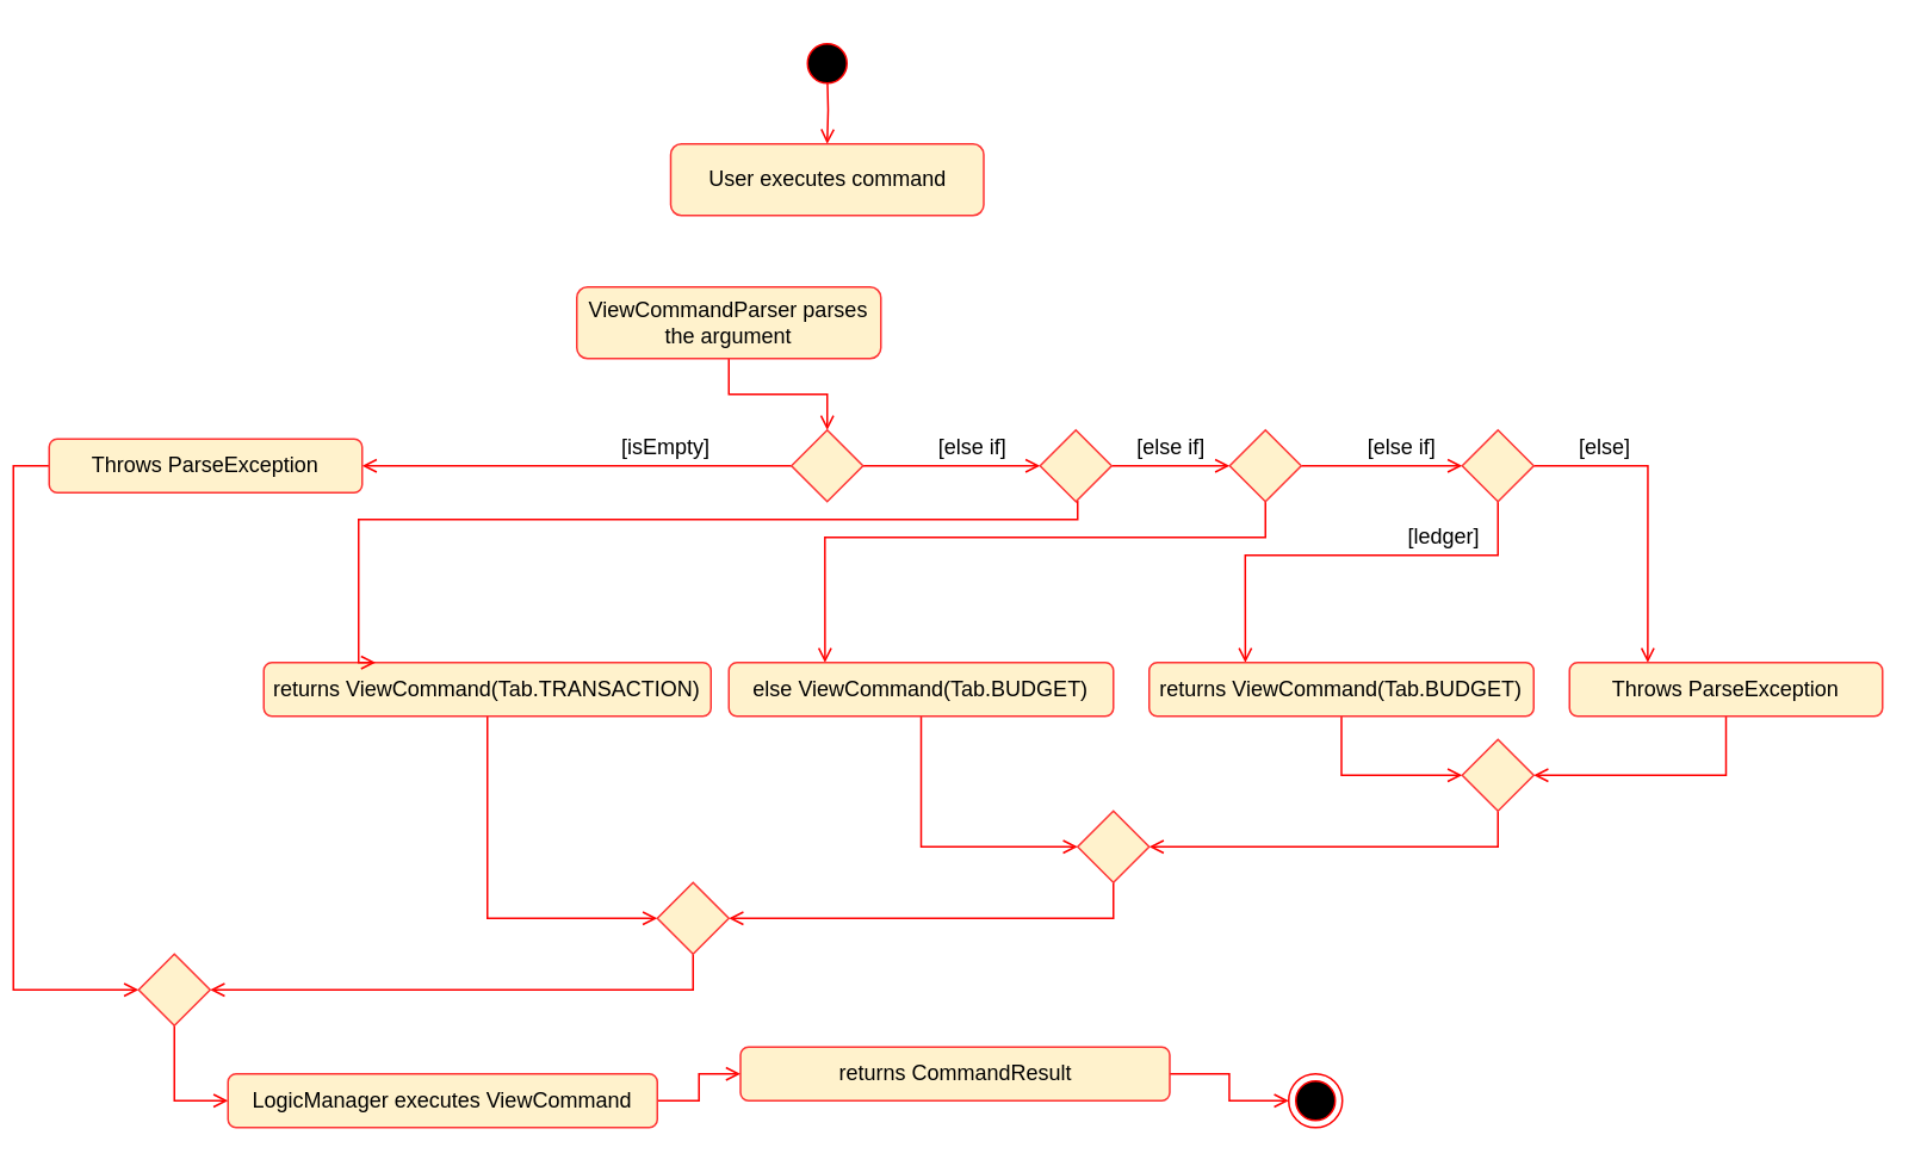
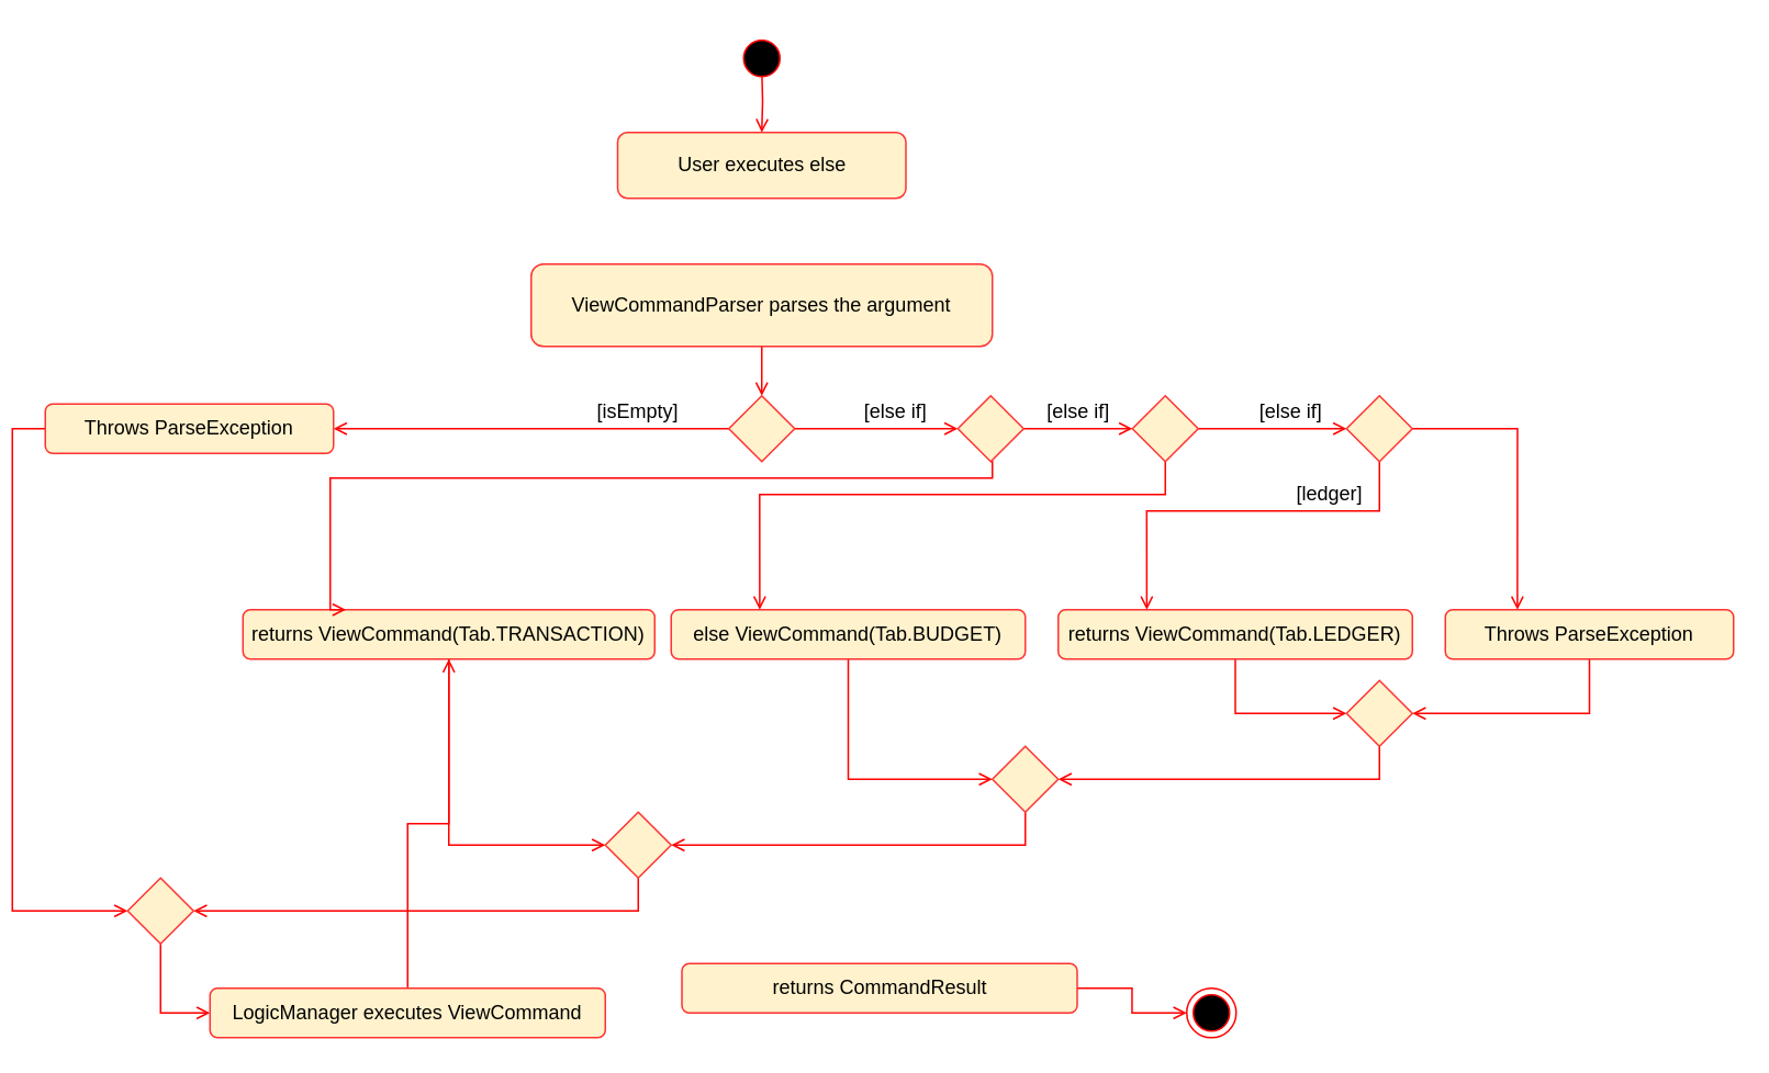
- <mxCell id="4" value="User executes command" style="rounded=1;whiteSpace=wrap;html=1;fillColor=#fff2cc;strokeColor=#FF3333;" parent="1" vertex="1"><mxGeometry x="367.5" y="80" width="175" height="40" as="geometry" /></mxCell>
+ <mxCell id="4" value="User executes else" style="rounded=1;whiteSpace=wrap;html=1;fillColor=#fff2cc;strokeColor=#FF3333;" parent="1" vertex="1"><mxGeometry x="367.5" y="80" width="175" height="40" as="geometry" /></mxCell>
- <mxCell id="6" value="ViewCommandParser parses the argument" style="rounded=1;whiteSpace=wrap;html=1;fillColor=#fff2cc;strokeColor=#FF3333;" parent="1" vertex="1"><mxGeometry x="315" y="160" width="170" height="40" as="geometry" /></mxCell>
+ <mxCell id="6" value="ViewCommandParser parses the argument" style="rounded=1;whiteSpace=wrap;html=1;fillColor=#fff2cc;strokeColor=#FF3333;" parent="1" vertex="1"><mxGeometry x="315" y="160" width="280" height="50" as="geometry" /></mxCell>
- <mxCell id="12" value="[isEmpty]" style="text;html=1;strokeColor=none;fillColor=none;align=center;verticalAlign=middle;whiteSpace=wrap;rounded=0;" parent="1" vertex="1"><mxGeometry x="345" y="240" width="40" height="20" as="geometry" /></mxCell>
+ <mxCell id="12" value="[isEmpty]" style="text;html=1;strokeColor=none;fillColor=none;align=center;verticalAlign=middle;whiteSpace=wrap;rounded=0;" parent="1" vertex="1"><mxGeometry x="360" y="240" width="40" height="20" as="geometry" /></mxCell>
- <mxCell id="31" value="[else]" style="text;html=1;strokeColor=none;fillColor=none;align=center;verticalAlign=middle;whiteSpace=wrap;rounded=0;" parent="1" vertex="1"><mxGeometry x="870" y="240" width="40" height="20" as="geometry" /></mxCell>
- <mxCell id="27" value="returns ViewCommand(Tab.BUDGET)" style="rounded=1;whiteSpace=wrap;html=1;fillColor=#fff2cc;strokeColor=#FF3333;" parent="1" vertex="1"><mxGeometry x="635" y="370" width="215" height="30" as="geometry" /></mxCell>
+ <mxCell id="27" value="returns ViewCommand(Tab.LEDGER)" style="rounded=1;whiteSpace=wrap;html=1;fillColor=#fff2cc;strokeColor=#FF3333;" parent="1" vertex="1"><mxGeometry x="635" y="370" width="215" height="30" as="geometry" /></mxCell>
- <mxCell id="44" style="edgeStyle=orthogonalEdgeStyle;rounded=0;orthogonalLoop=1;jettySize=auto;html=1;entryX=0;entryY=0.5;entryDx=0;entryDy=0;endArrow=open;endFill=0;strokeColor=#FF0000;" parent="1" source="45" target="43" edge="1"><mxGeometry relative="1" as="geometry" /></mxCell>
+ <mxCell id="44" style="edgeStyle=orthogonalEdgeStyle;rounded=0;orthogonalLoop=1;jettySize=auto;html=1;endArrow=open;endFill=0;strokeColor=#FF0000;" parent="1" source="45" target="14" edge="1"><mxGeometry relative="1" as="geometry" /></mxCell>
